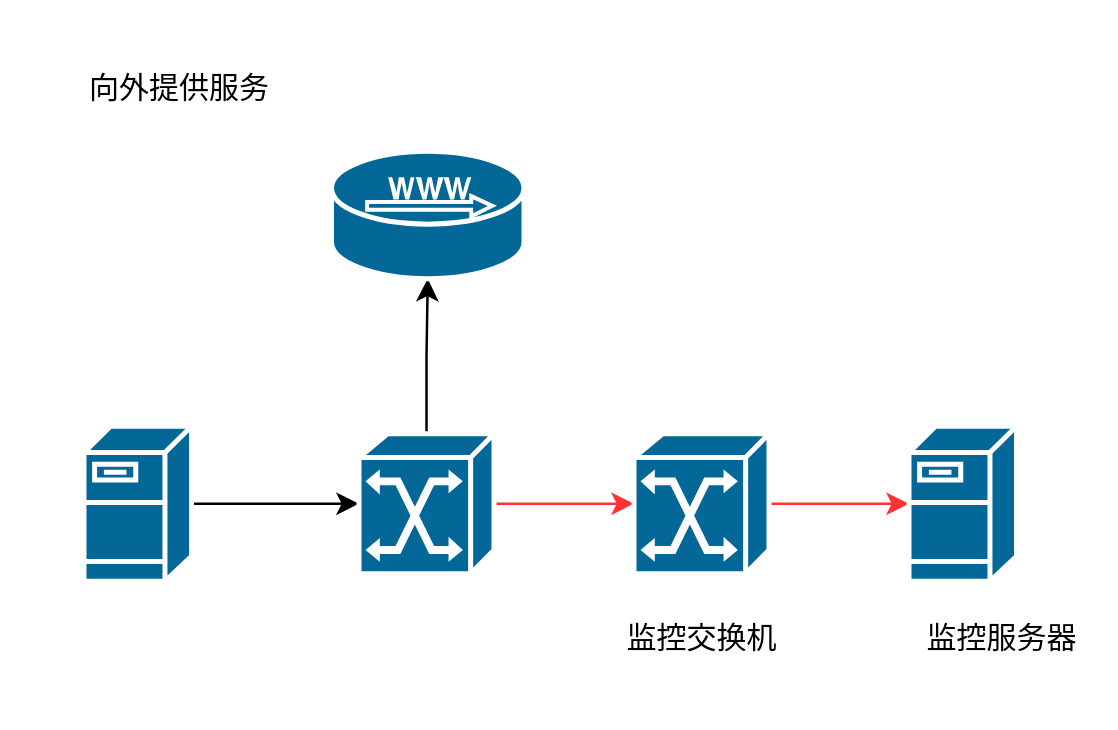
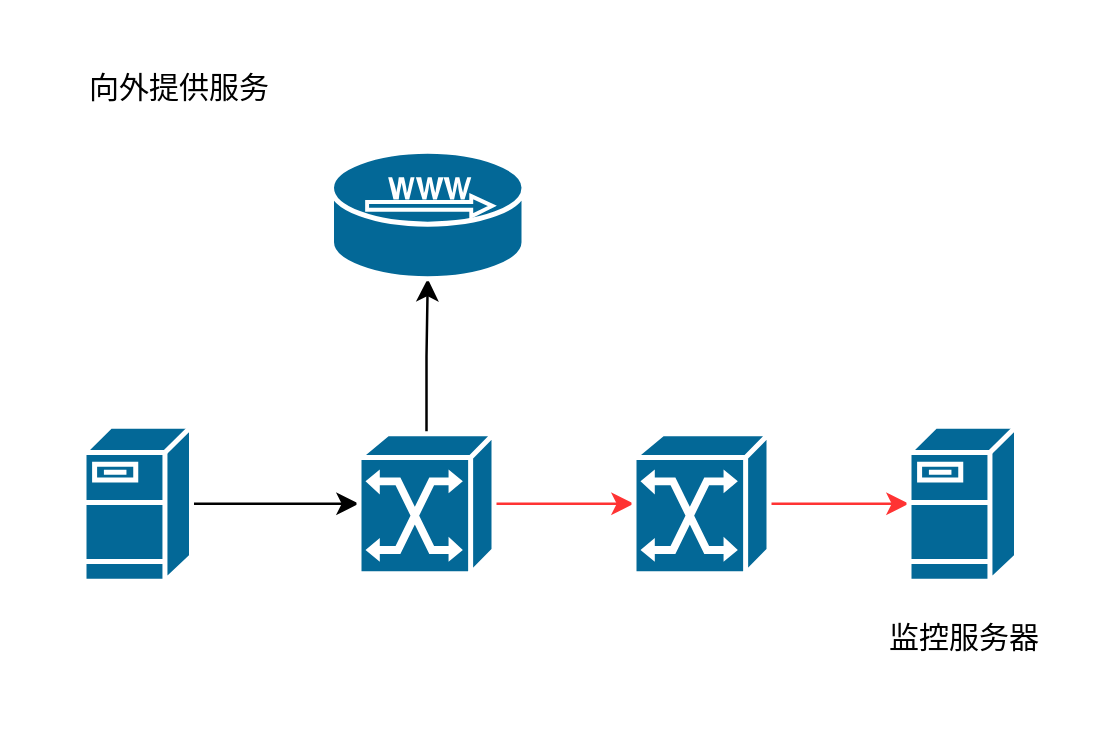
- <mxCell id="12" value="监控交换机" style="text;html=1;align=center;verticalAlign=middle;resizable=0;points=[];autosize=1;strokeColor=none;fillColor=none;" parent="1" vertex="1"><mxGeometry x="240" y="240" width="80" height="30" as="geometry" /></mxCell>
- <mxCell id="13" value="监控服务器" style="text;html=1;align=center;verticalAlign=middle;resizable=0;points=[];autosize=1;strokeColor=none;fillColor=none;" parent="1" vertex="1"><mxGeometry x="359.5" y="240" width="80" height="30" as="geometry" /></mxCell>
+ <mxCell id="13" value="监控服务器" style="text;html=1;align=center;verticalAlign=middle;resizable=0;points=[];autosize=1;strokeColor=none;fillColor=none;" parent="1" vertex="1"><mxGeometry x="344.5" y="240" width="80" height="30" as="geometry" /></mxCell>
